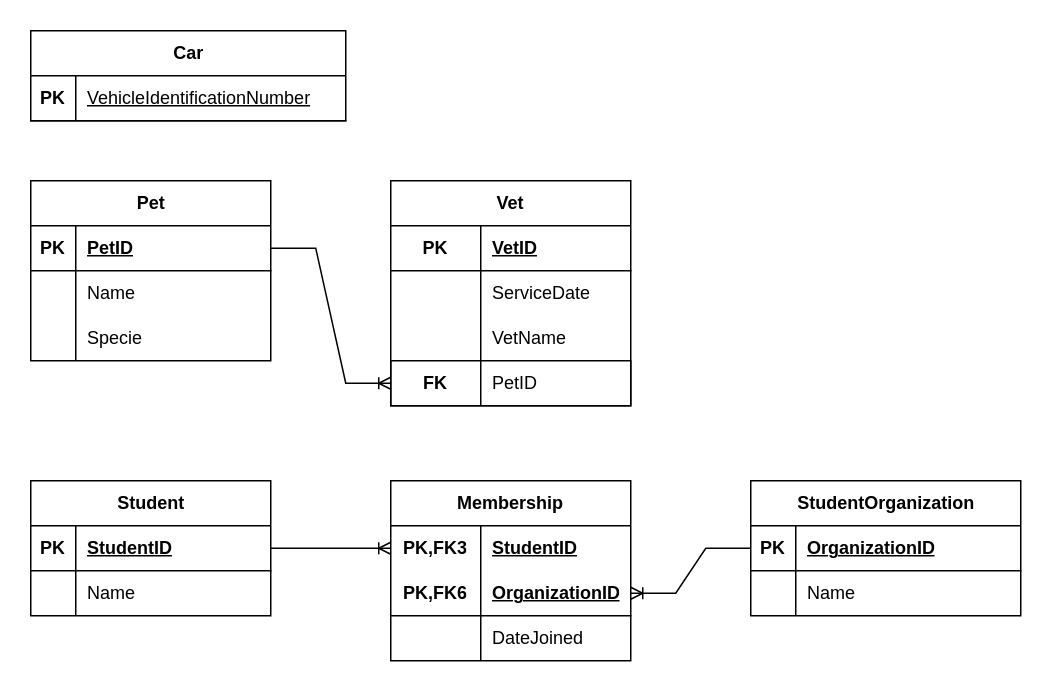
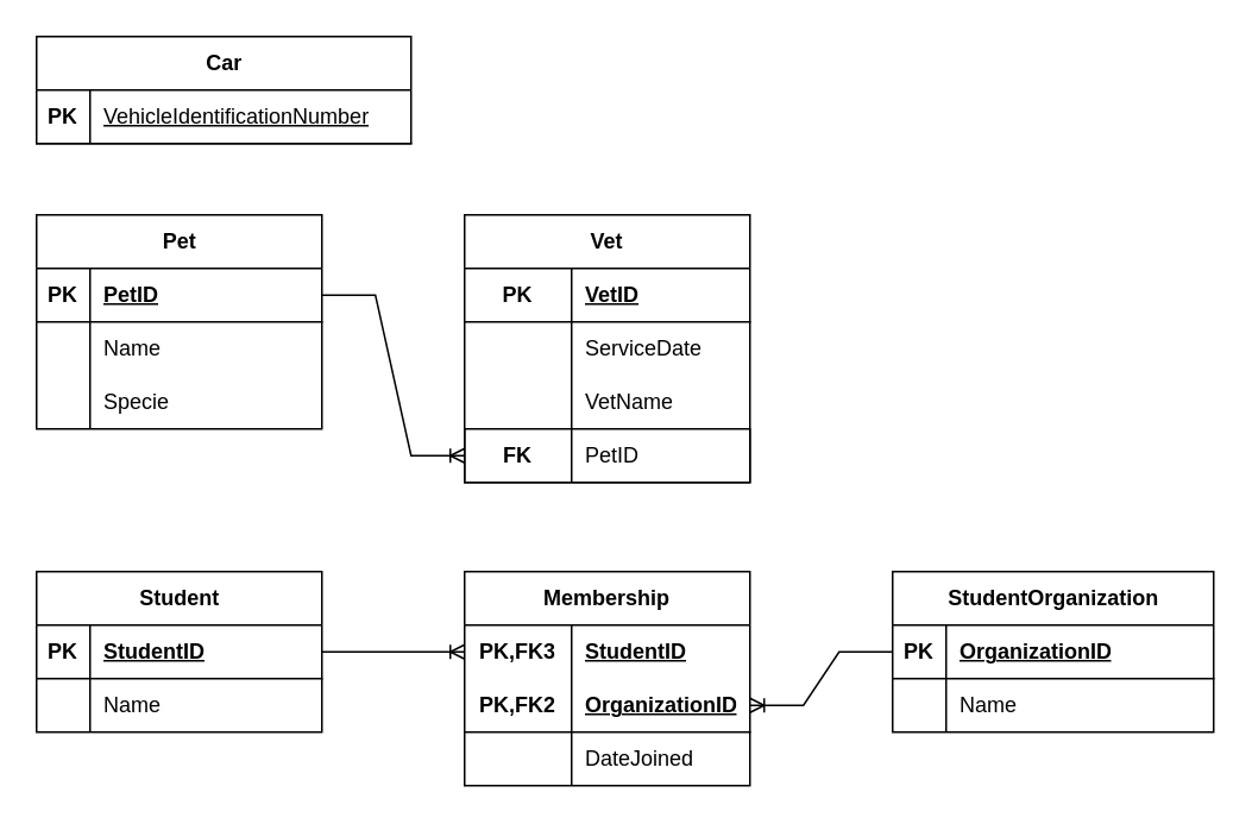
- <mxCell id="52" value="PK,FK6" style="shape=partialRectangle;connectable=0;fillColor=none;top=0;left=0;bottom=0;right=0;fontStyle=1;overflow=hidden;html=1;whiteSpace=wrap;" parent="51" vertex="1"><mxGeometry width="60" height="30" as="geometry"><mxRectangle width="60" height="30" as="alternateBounds" /></mxGeometry></mxCell>
+ <mxCell id="52" value="PK,FK2" style="shape=partialRectangle;connectable=0;fillColor=none;top=0;left=0;bottom=0;right=0;fontStyle=1;overflow=hidden;html=1;whiteSpace=wrap;" parent="51" vertex="1"><mxGeometry width="60" height="30" as="geometry"><mxRectangle width="60" height="30" as="alternateBounds" /></mxGeometry></mxCell>
